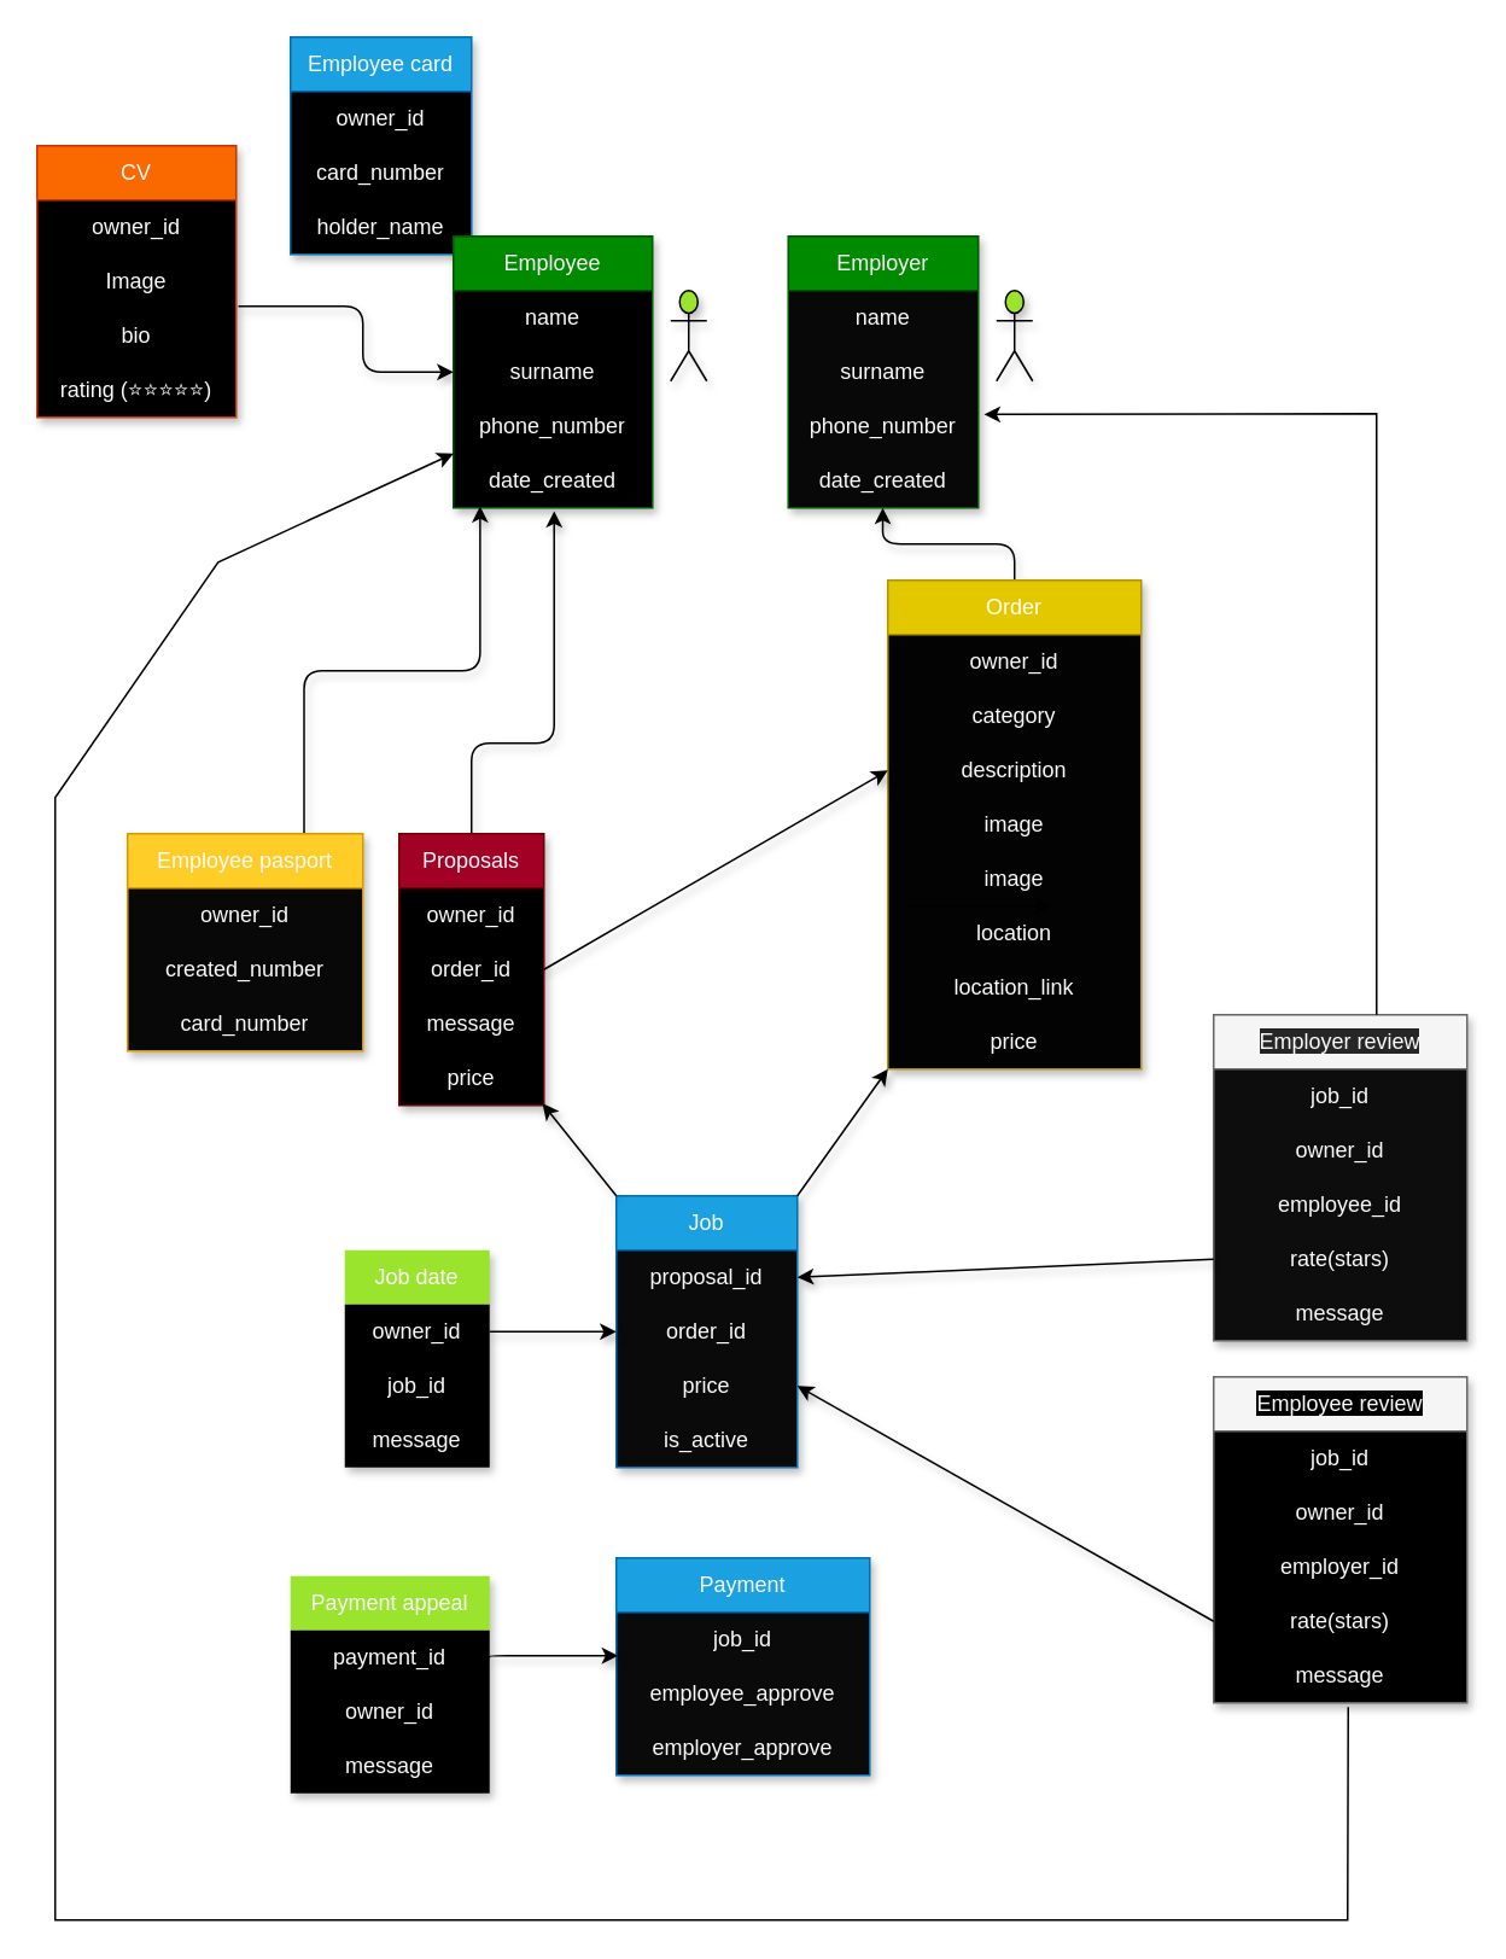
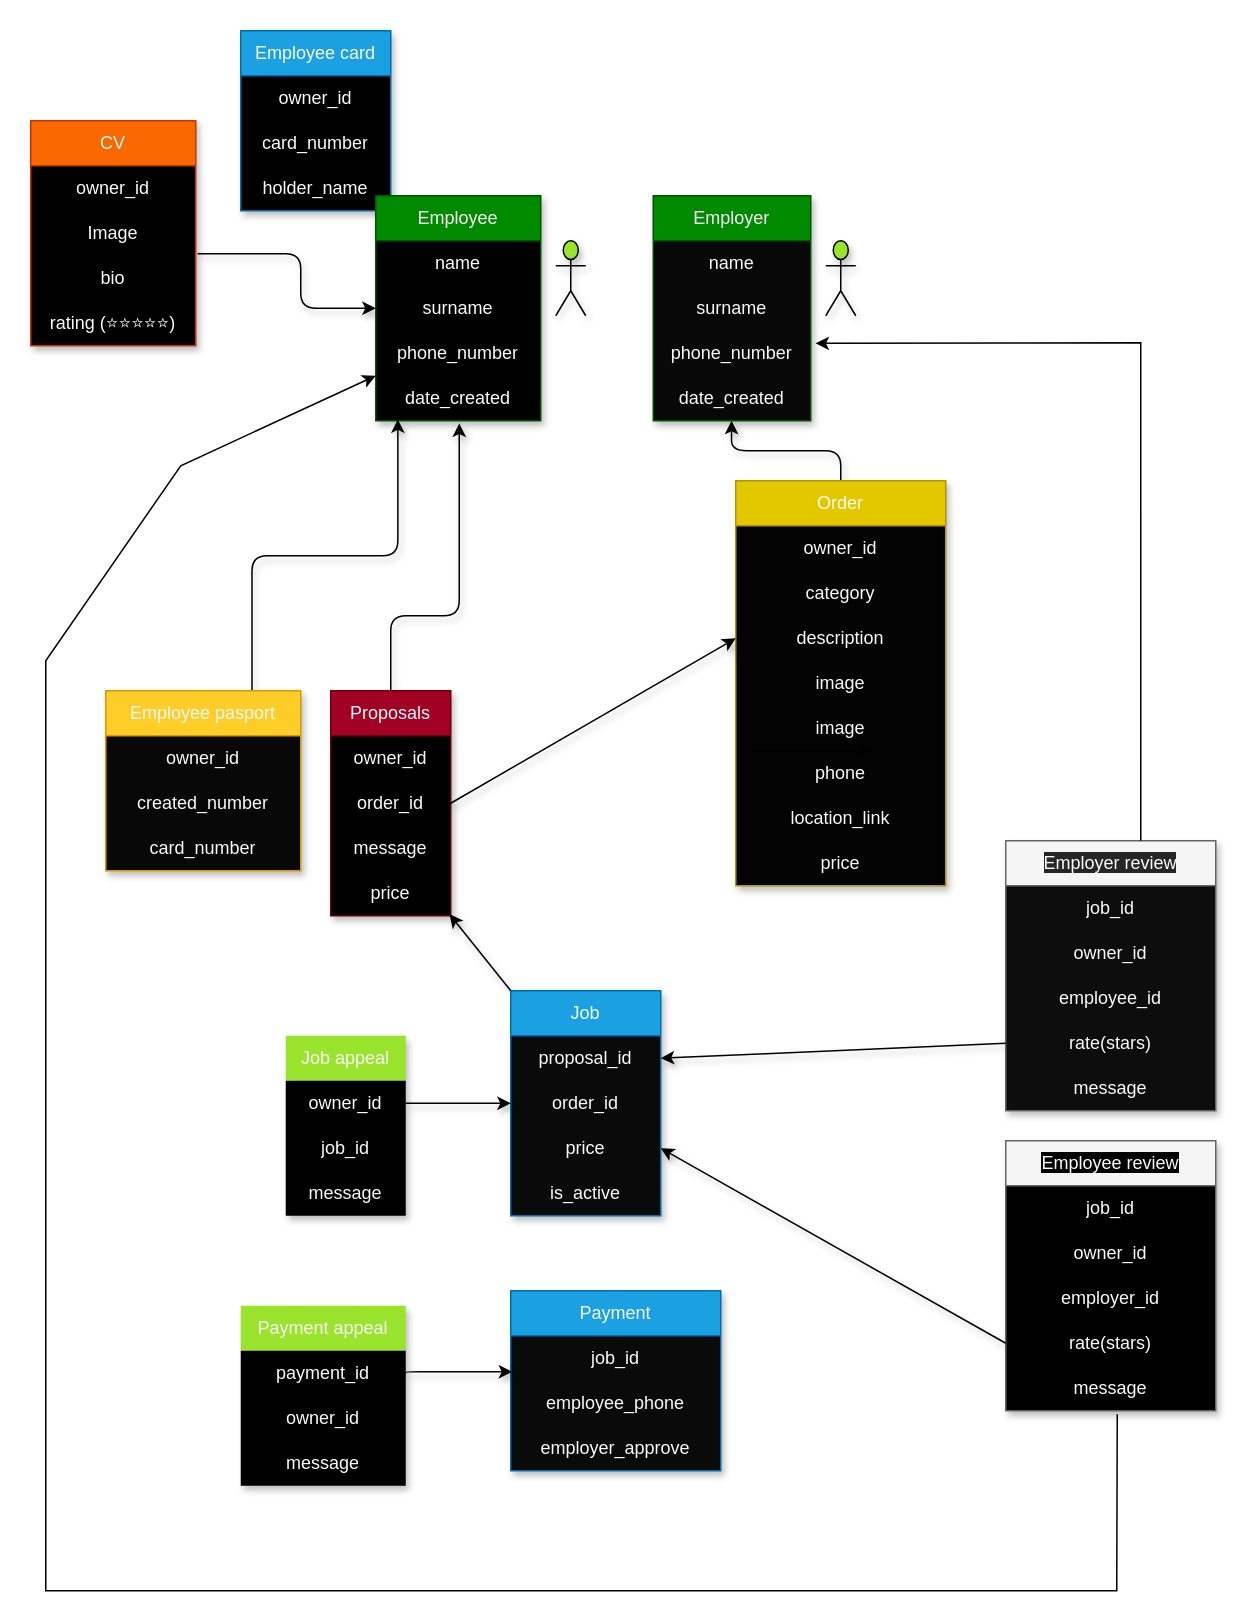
- <mxCell id="29" value="location" style="text;strokeColor=none;fillColor=none;align=center;verticalAlign=middle;spacingLeft=4;spacingRight=4;overflow=hidden;points=[[0,0.5],[1,0.5]];portConstraint=eastwest;rotatable=0;whiteSpace=wrap;html=1;labelBackgroundColor=none;fontColor=#fafafa;shadow=1;" parent="23" vertex="1"><mxGeometry y="180" width="140" height="30" as="geometry" /></mxCell>
+ <mxCell id="29" value="phone" style="text;strokeColor=none;fillColor=none;align=center;verticalAlign=middle;spacingLeft=4;spacingRight=4;overflow=hidden;points=[[0,0.5],[1,0.5]];portConstraint=eastwest;rotatable=0;whiteSpace=wrap;html=1;labelBackgroundColor=none;fontColor=#fafafa;shadow=1;" parent="23" vertex="1"><mxGeometry y="180" width="140" height="30" as="geometry" /></mxCell>
- <mxCell id="44" value="" style="endArrow=classic;html=1;exitX=1;exitY=0;exitDx=0;exitDy=0;entryX=0;entryY=1;entryDx=0;entryDy=0;align=center;labelBackgroundColor=none;fontColor=#fafafa;shadow=1;" parent="1" source="32" target="23" edge="1"><mxGeometry width="50" height="50" relative="1" as="geometry"><mxPoint x="400" y="480" as="sourcePoint" /><mxPoint x="450" y="430" as="targetPoint" /></mxGeometry></mxCell>
- <mxCell id="61" value="Job date" style="swimlane;fontStyle=0;childLayout=stackLayout;horizontal=1;startSize=30;horizontalStack=0;resizeParent=1;resizeParentMax=0;resizeLast=0;collapsible=1;marginBottom=0;whiteSpace=wrap;html=1;fillColor=#9BE42E;strokeColor=none;fillStyle=auto;fontColor=#fafafa;swimlaneFillColor=#010000;align=center;labelBackgroundColor=none;shadow=1;" parent="1" vertex="1"><mxGeometry x="190" y="690" width="80" height="120" as="geometry" /></mxCell>
+ <mxCell id="61" value="Job appeal" style="swimlane;fontStyle=0;childLayout=stackLayout;horizontal=1;startSize=30;horizontalStack=0;resizeParent=1;resizeParentMax=0;resizeLast=0;collapsible=1;marginBottom=0;whiteSpace=wrap;html=1;fillColor=#9BE42E;strokeColor=none;fillStyle=auto;fontColor=#fafafa;swimlaneFillColor=#010000;align=center;labelBackgroundColor=none;shadow=1;" parent="1" vertex="1"><mxGeometry x="190" y="690" width="80" height="120" as="geometry" /></mxCell>
- <mxCell id="52" value="employee_approve" style="text;strokeColor=none;fillColor=none;align=center;verticalAlign=middle;spacingLeft=4;spacingRight=4;overflow=hidden;points=[[0,0.5],[1,0.5]];portConstraint=eastwest;rotatable=0;whiteSpace=wrap;html=1;labelBackgroundColor=none;fontColor=#fafafa;shadow=1;" parent="50" vertex="1"><mxGeometry y="60" width="140" height="30" as="geometry" /></mxCell>
+ <mxCell id="52" value="employee_phone" style="text;strokeColor=none;fillColor=none;align=center;verticalAlign=middle;spacingLeft=4;spacingRight=4;overflow=hidden;points=[[0,0.5],[1,0.5]];portConstraint=eastwest;rotatable=0;whiteSpace=wrap;html=1;labelBackgroundColor=none;fontColor=#fafafa;shadow=1;" parent="50" vertex="1"><mxGeometry y="60" width="140" height="30" as="geometry" /></mxCell>
